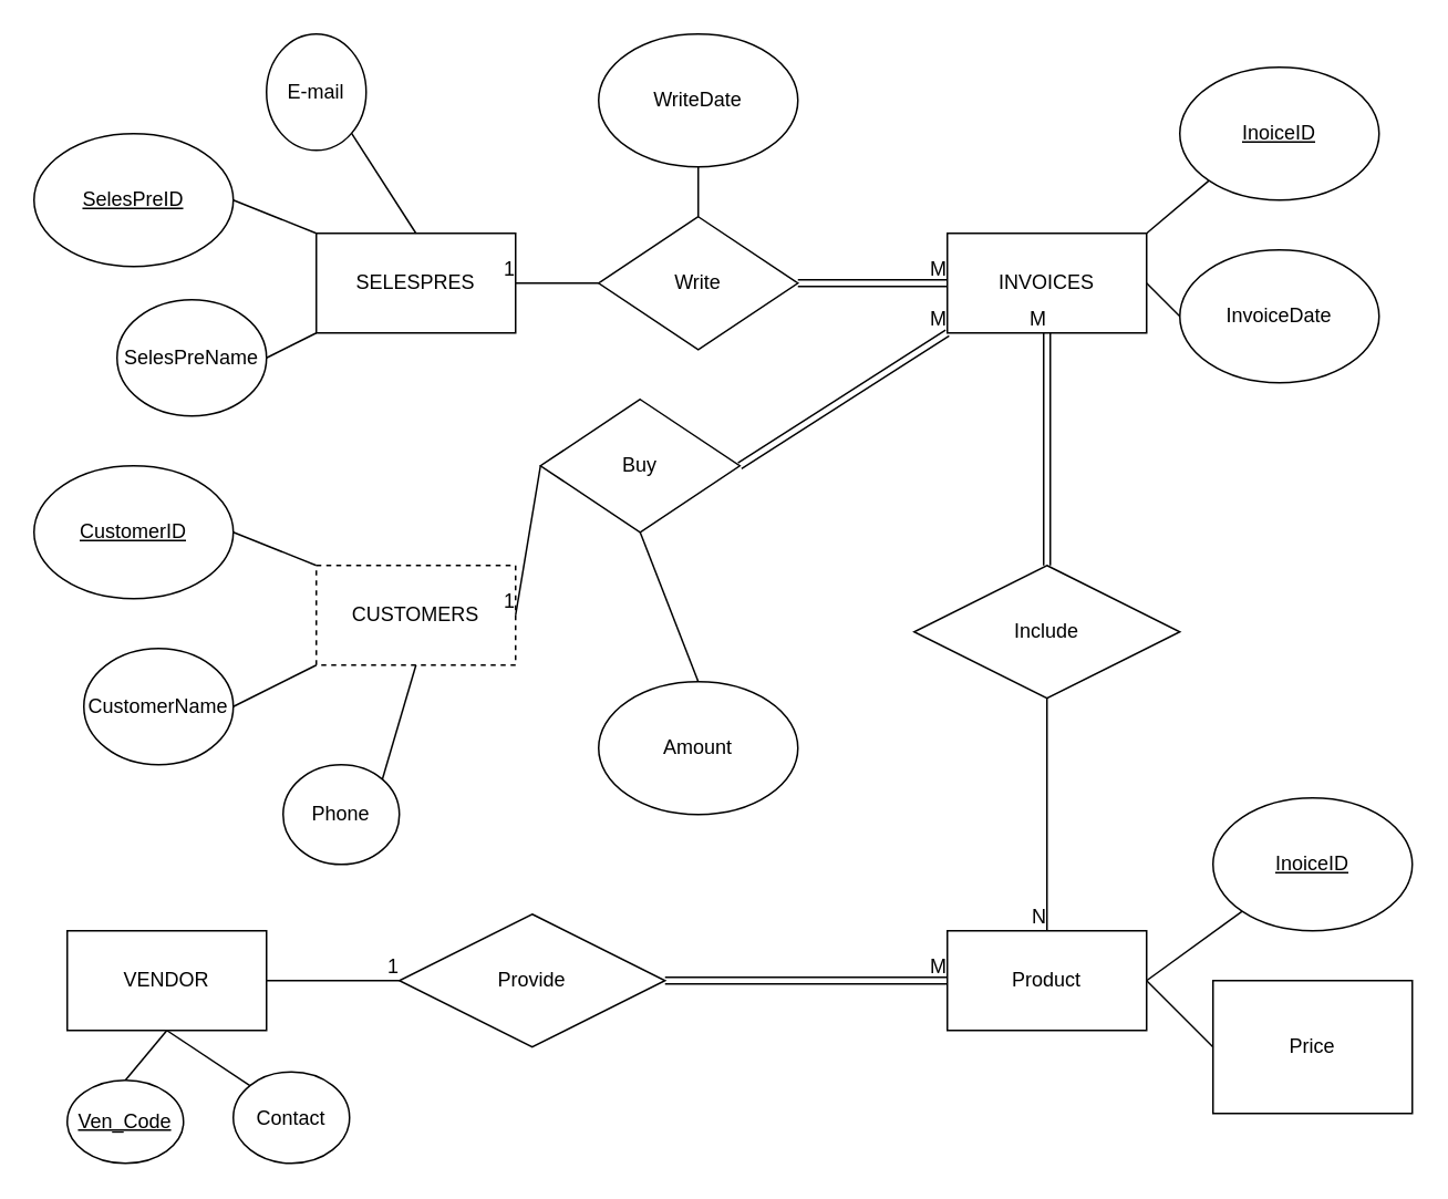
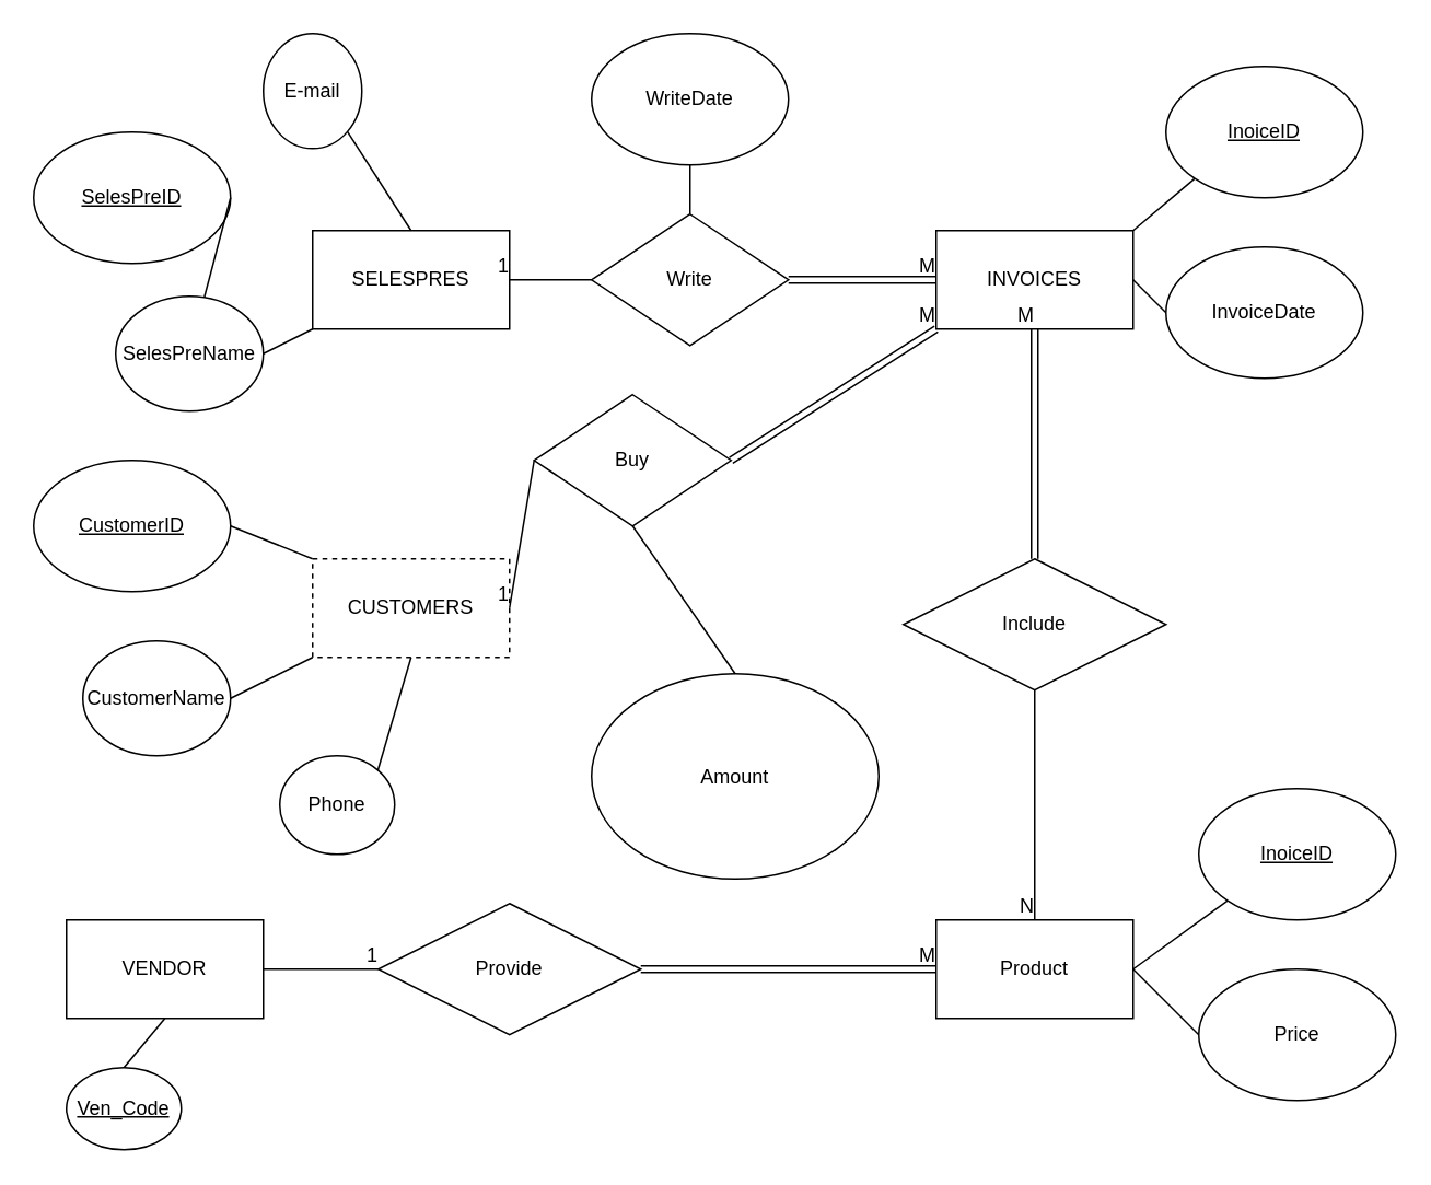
- <mxCell id="7" value="" style="endArrow=none;html=1;rounded=0;exitX=1;exitY=0.5;exitDx=0;exitDy=0;entryX=0;entryY=0;entryDx=0;entryDy=0;" edge="1" parent="1" source="2" target="4"><mxGeometry width="50" height="50" relative="1" as="geometry"><mxPoint x="260" y="320" as="sourcePoint" /><mxPoint x="190" y="170" as="targetPoint" /></mxGeometry></mxCell>
+ <mxCell id="7" value="" style="endArrow=none;html=1;rounded=0;exitX=1;exitY=0.5;exitDx=0;exitDy=0;" edge="1" parent="1" source="2" target="3"><mxGeometry width="50" height="50" relative="1" as="geometry"><mxPoint x="260" y="320" as="sourcePoint" /><mxPoint x="190" y="170" as="targetPoint" /></mxGeometry></mxCell>
- <mxCell id="25" value="Amount" style="ellipse;whiteSpace=wrap;html=1;" vertex="1" parent="1"><mxGeometry x="360" y="410" width="120" height="80" as="geometry" /></mxCell>
+ <mxCell id="25" value="Amount" style="ellipse;whiteSpace=wrap;html=1;" vertex="1" parent="1"><mxGeometry x="360" y="410" width="175" height="125" as="geometry" /></mxCell>
- <mxCell id="39" value="Provide" style="rhombus;whiteSpace=wrap;html=1;" vertex="1" parent="1"><mxGeometry x="240" y="550" width="160" height="80" as="geometry" /></mxCell>
+ <mxCell id="39" value="Provide" style="rhombus;whiteSpace=wrap;html=1;" vertex="1" parent="1"><mxGeometry x="230" y="550" width="160" height="80" as="geometry" /></mxCell>
- <mxCell id="53" value="Price" style="whiteSpace=wrap;html=1;rounded=0;" vertex="1" parent="1"><mxGeometry x="730" y="590" width="120" height="80" as="geometry" /></mxCell>
+ <mxCell id="53" value="Price" style="ellipse;whiteSpace=wrap;html=1;" vertex="1" parent="1"><mxGeometry x="730" y="590" width="120" height="80" as="geometry" /></mxCell>
- <mxCell id="50" value="" style="endArrow=none;html=1;rounded=0;exitX=0;exitY=0;exitDx=0;exitDy=0;entryX=0.5;entryY=1;entryDx=0;entryDy=0;" edge="1" parent="1" source="49" target="42"><mxGeometry width="50" height="50" relative="1" as="geometry"><mxPoint x="660" y="470" as="sourcePoint" /><mxPoint x="710" y="420" as="targetPoint" /></mxGeometry></mxCell>
- <mxCell id="49" value="Contact" style="ellipse;whiteSpace=wrap;html=1;" vertex="1" parent="1"><mxGeometry x="140" y="645" width="70" height="55" as="geometry" /></mxCell>
